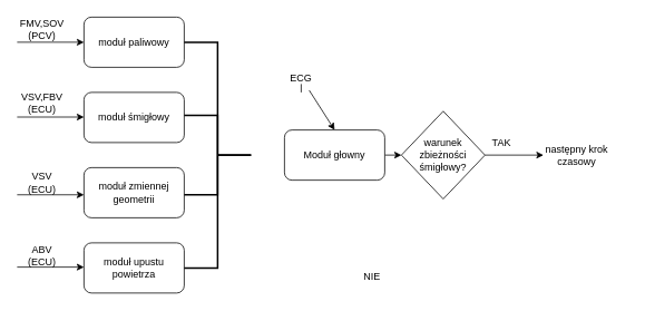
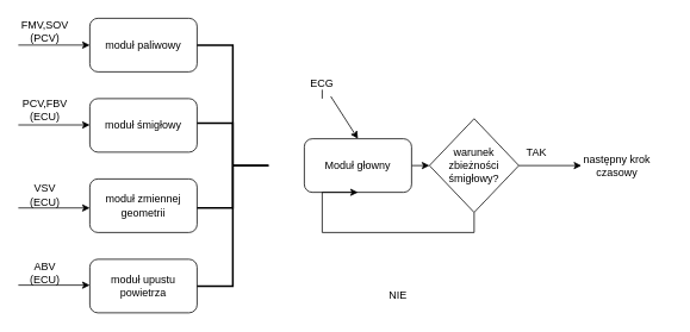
- <mxCell id="15" value="VSV,FBV (ECU)" style="text;html=1;strokeColor=none;fillColor=none;align=center;verticalAlign=middle;whiteSpace=wrap;rounded=0;" vertex="1" parent="1"><mxGeometry x="20" y="107.5" width="60" height="30" as="geometry" /></mxCell>
+ <mxCell id="15" value="PCV,FBV (ECU)" style="text;html=1;strokeColor=none;fillColor=none;align=center;verticalAlign=middle;whiteSpace=wrap;rounded=0;" vertex="1" parent="1"><mxGeometry x="20" y="107.5" width="60" height="30" as="geometry" /></mxCell>
+ <mxCell id="21" style="edgeStyle=orthogonalEdgeStyle;rounded=0;orthogonalLoop=1;jettySize=auto;html=1;entryX=0.5;entryY=1;entryDx=0;entryDy=0;" edge="1" parent="1" source="22" target="6"><mxGeometry relative="1" as="geometry"><mxPoint x="340" y="310" as="targetPoint" /><Array as="points"><mxPoint x="530" y="260" /><mxPoint x="360" y="260" /></Array></mxGeometry></mxCell>
